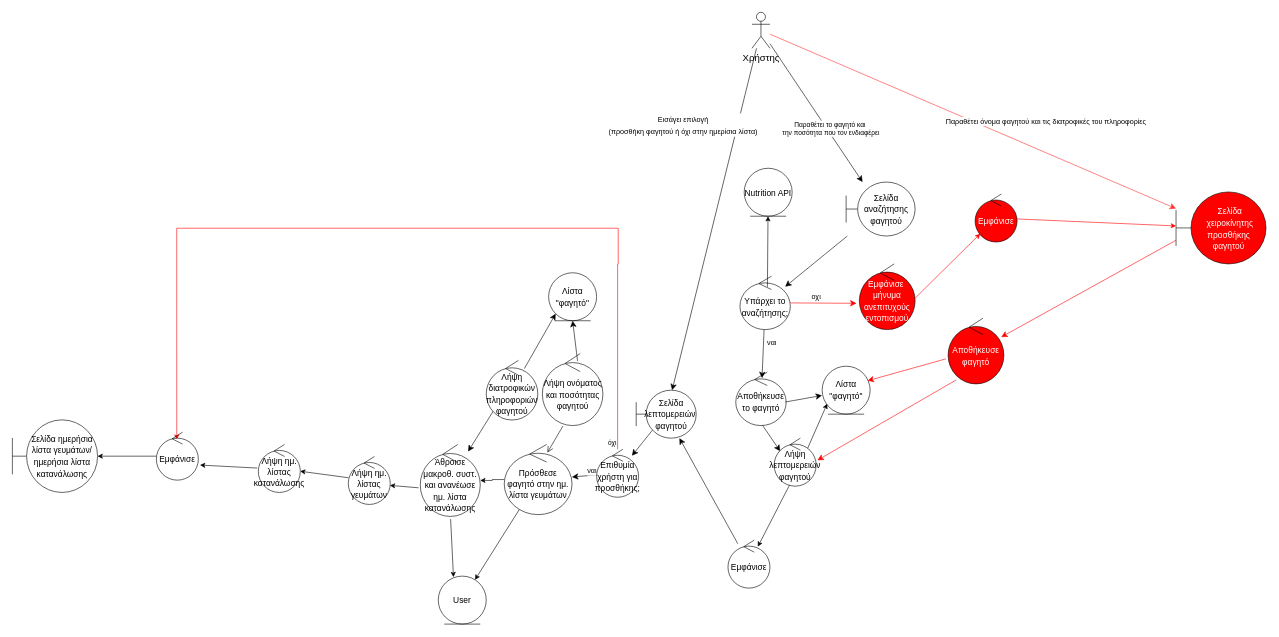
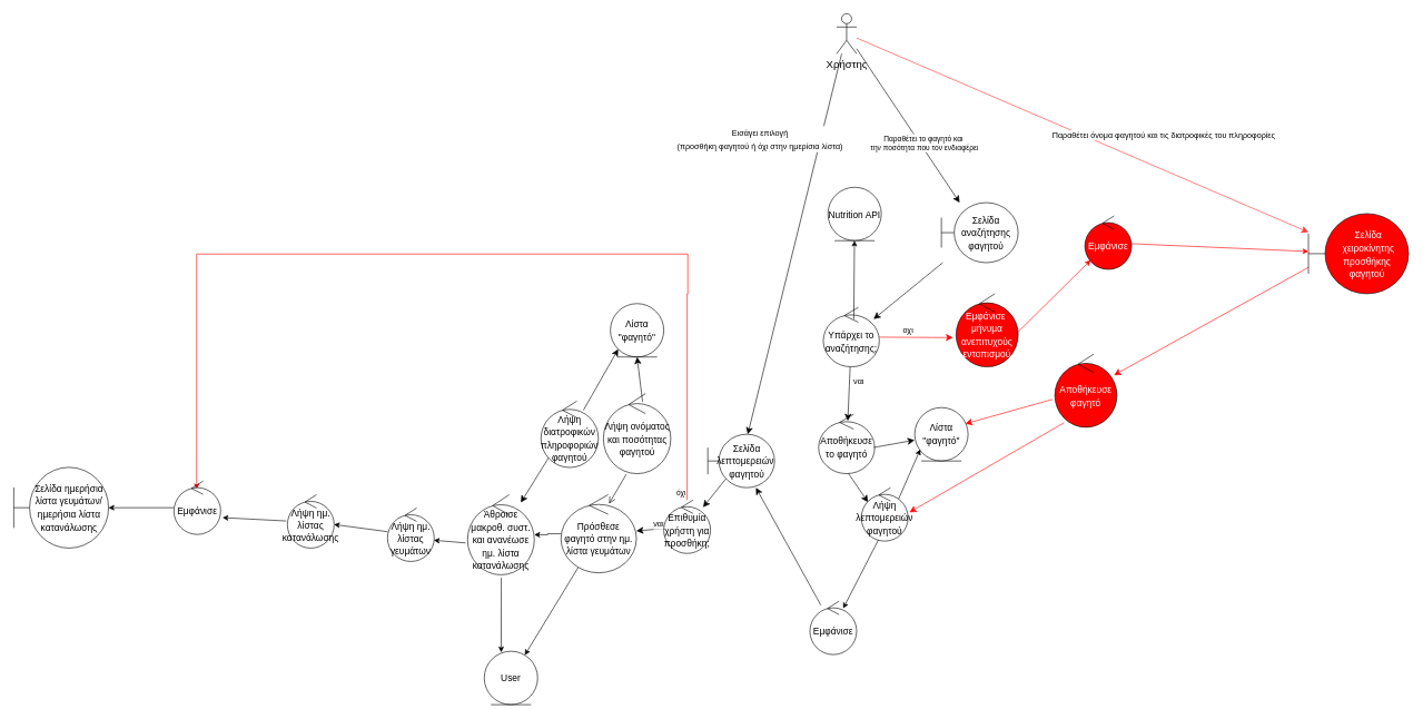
- <mxCell id="21" value="&lt;span style=&quot;font-size: 14px;&quot;&gt;Επιθυμία χρήστη για προσθήκης;&lt;/span&gt;" style="ellipse;shape=umlControl;whiteSpace=wrap;html=1;fontSize=16;strokeColor=#000000;fontColor=#000000;" parent="1" vertex="1"><mxGeometry x="994" y="748.5" width="70" height="80" as="geometry" /></mxCell>
+ <mxCell id="21" value="&lt;span style=&quot;font-size: 14px;&quot;&gt;Επιθυμία χρήστη για προσθήκη;&lt;/span&gt;" style="ellipse;shape=umlControl;whiteSpace=wrap;html=1;fontSize=16;strokeColor=#000000;fontColor=#000000;" parent="1" vertex="1"><mxGeometry x="994" y="748.5" width="70" height="80" as="geometry" /></mxCell>
- <mxCell id="36" value="&lt;font style=&quot;font-size: 14px;&quot;&gt;User&lt;/font&gt;" style="ellipse;shape=umlEntity;whiteSpace=wrap;html=1;fontColor=#000000;strokeColor=#000000;" parent="1" vertex="1"><mxGeometry x="730" y="960" width="80" height="80" as="geometry" /></mxCell>
+ <mxCell id="36" value="&lt;font style=&quot;font-size: 14px;&quot;&gt;User&lt;/font&gt;" style="ellipse;shape=umlEntity;whiteSpace=wrap;html=1;fontColor=#000000;strokeColor=#000000;" parent="1" vertex="1"><mxGeometry x="725" y="975" width="80" height="80" as="geometry" /></mxCell>
